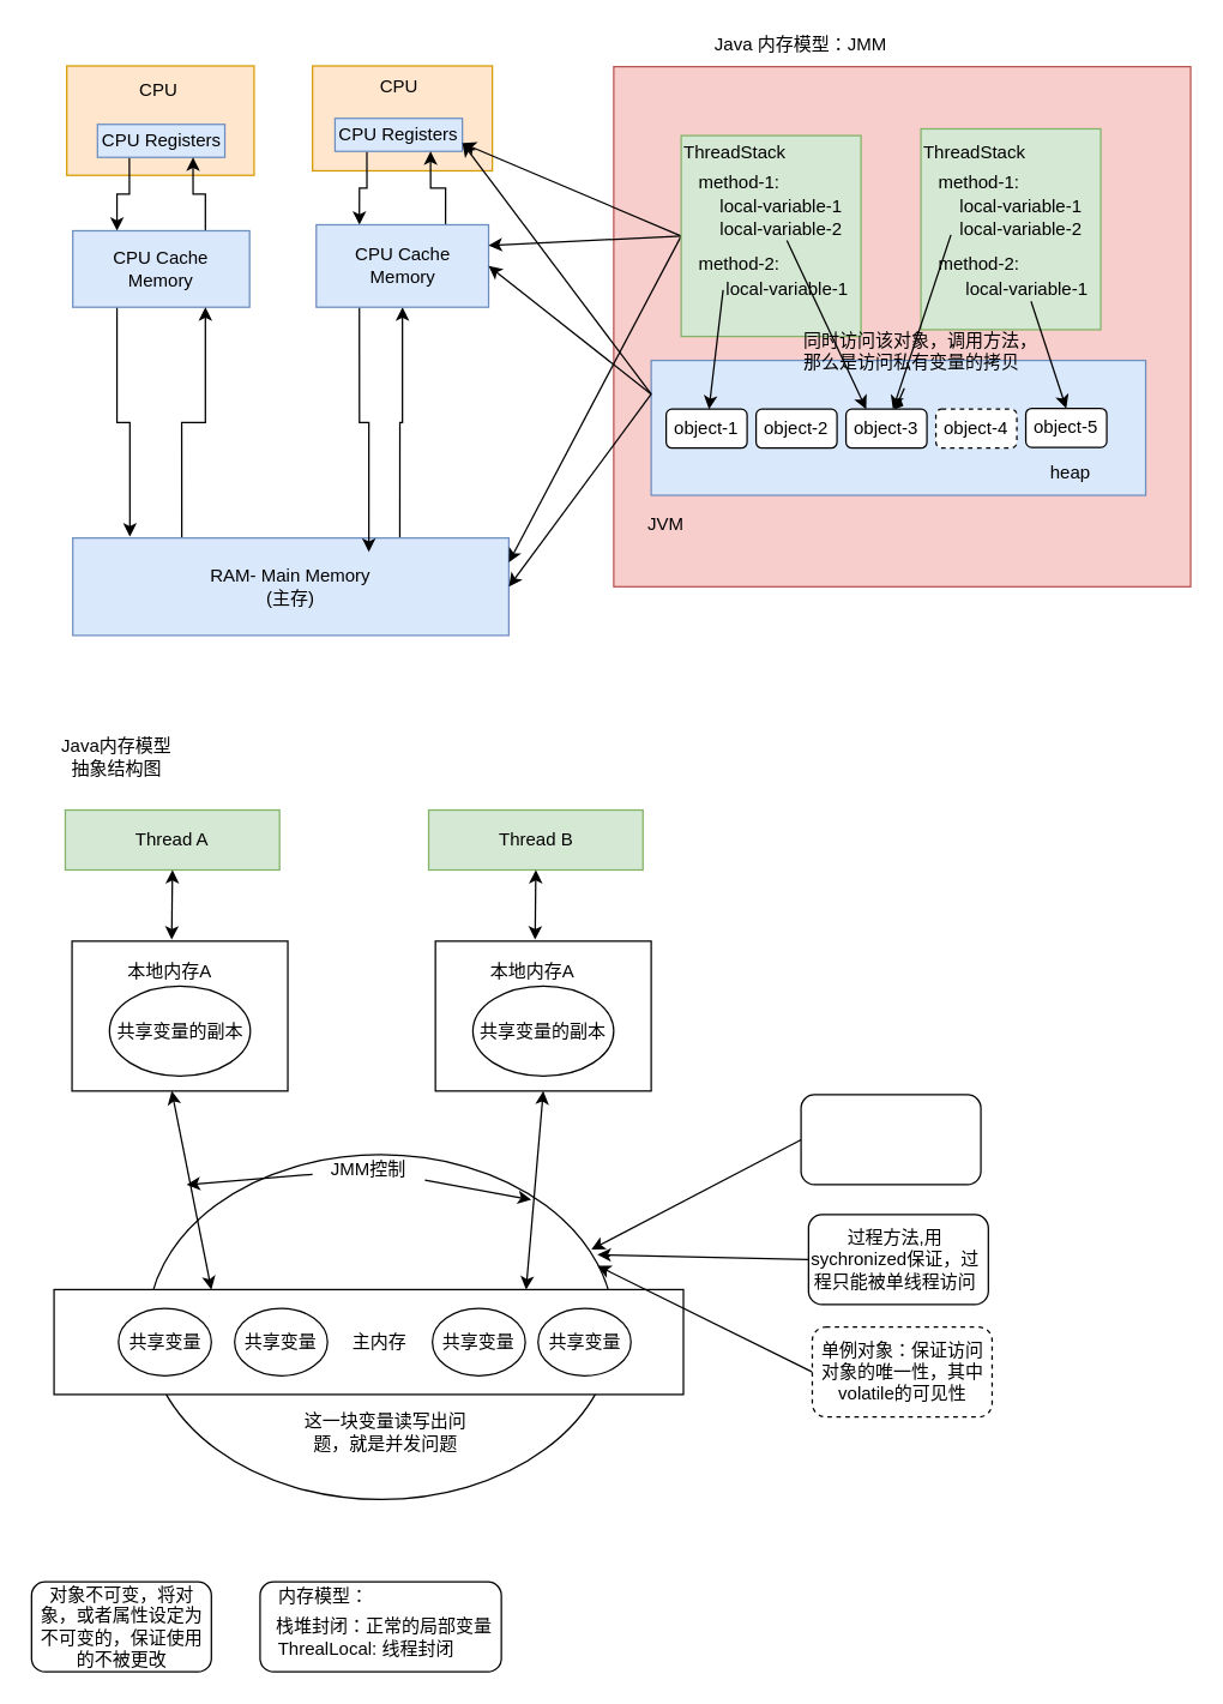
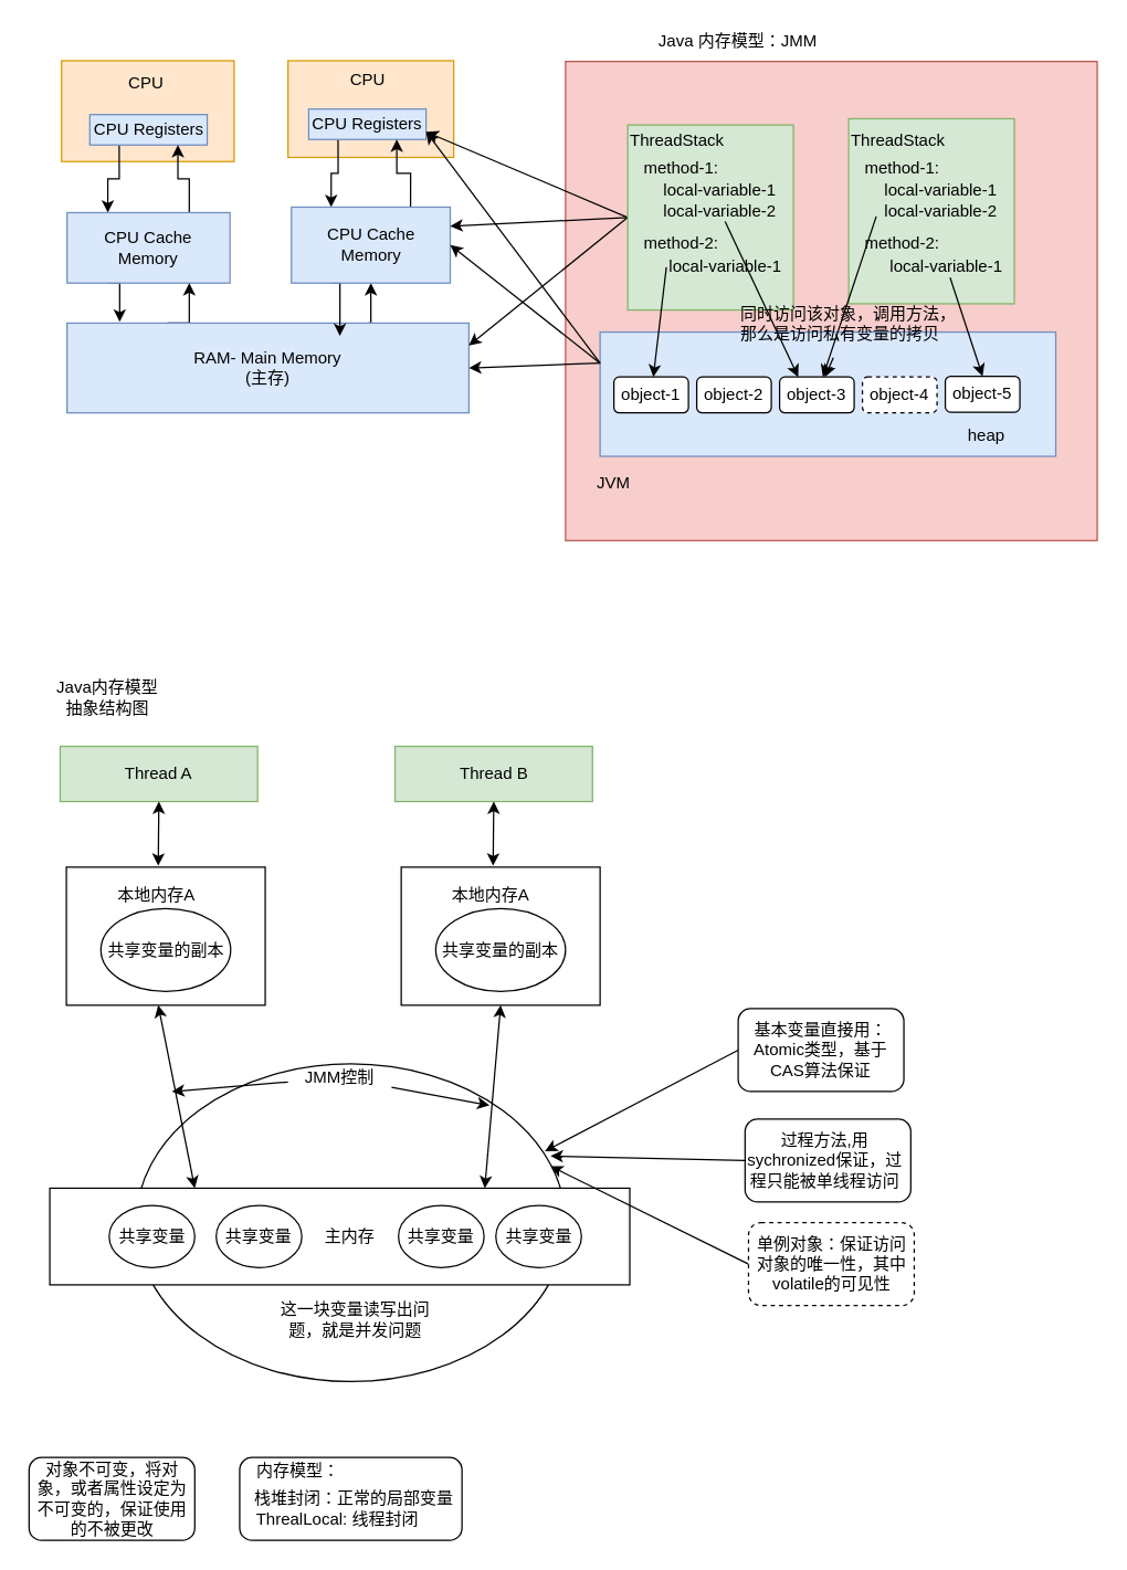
- <mxCell id="77" style="edgeStyle=none;rounded=0;orthogonalLoop=1;jettySize=auto;html=1;endArrow=diamond;" parent="1" source="79" target="55" edge="1"><mxGeometry relative="1" as="geometry" /></mxCell>
+ <mxCell id="77" style="edgeStyle=none;rounded=0;orthogonalLoop=1;jettySize=auto;html=1;" parent="1" source="79" target="55" edge="1"><mxGeometry relative="1" as="geometry" /></mxCell>
- <mxCell id="13" value="RAM- Main Memory&lt;br&gt;(主存)" style="rounded=0;whiteSpace=wrap;html=1;fillColor=#dae8fc;strokeColor=#6c8ebf;" parent="1" vertex="1"><mxGeometry x="48" y="358.5" width="291" height="65" as="geometry" /></mxCell>
+ <mxCell id="13" value="RAM- Main Memory&lt;br&gt;(主存)" style="rounded=0;whiteSpace=wrap;html=1;fillColor=#dae8fc;strokeColor=#6c8ebf;" parent="1" vertex="1"><mxGeometry x="48" y="233.5" width="291" height="65" as="geometry" /></mxCell>
+ <mxCell id="87" value="基本变量直接用：Atomic类型，基于CAS算法保证" style="text;html=1;strokeColor=none;fillColor=none;align=center;verticalAlign=middle;whiteSpace=wrap;rounded=0;" parent="85" vertex="1"><mxGeometry x="10" y="9" width="100" height="42" as="geometry" /></mxCell>
